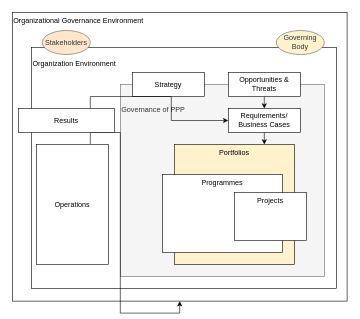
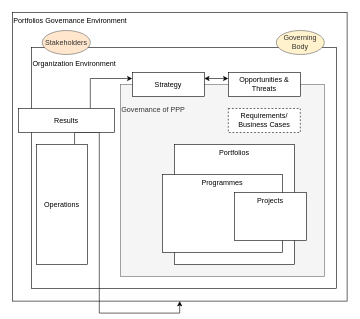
- <mxCell id="2" value="Organizational Governance Environment" style="rounded=0;whiteSpace=wrap;html=1;verticalAlign=top;align=left;" vertex="1" parent="1"><mxGeometry x="20" y="20" width="558" height="481" as="geometry" /></mxCell>
+ <mxCell id="2" value="Portfolios Governance Environment" style="rounded=0;whiteSpace=wrap;html=1;verticalAlign=top;align=left;" vertex="1" parent="1"><mxGeometry x="20" y="20" width="558" height="481" as="geometry" /></mxCell>
+ <mxCell id="12" style="edgeStyle=orthogonalEdgeStyle;rounded=0;orthogonalLoop=1;jettySize=auto;html=1;exitX=1;exitY=0.25;exitDx=0;exitDy=0;entryX=0;entryY=0.25;entryDx=0;entryDy=0;startArrow=classic;startFill=1;" edge="1" parent="1" source="13" target="11"><mxGeometry relative="1" as="geometry" /></mxCell>
- <mxCell id="10" style="edgeStyle=orthogonalEdgeStyle;rounded=0;orthogonalLoop=1;jettySize=auto;html=1;exitX=0.5;exitY=1;exitDx=0;exitDy=0;entryX=0.5;entryY=0;entryDx=0;entryDy=0;startArrow=none;startFill=0;" edge="1" parent="1" source="11" target="9"><mxGeometry relative="1" as="geometry" /></mxCell>
- <mxCell id="16" style="edgeStyle=orthogonalEdgeStyle;rounded=0;orthogonalLoop=1;jettySize=auto;html=1;exitX=0.75;exitY=0;exitDx=0;exitDy=0;" edge="1" parent="1" source="17" target="9"><mxGeometry relative="1" as="geometry" /></mxCell>
+ <mxCell id="16" style="edgeStyle=orthogonalEdgeStyle;rounded=0;orthogonalLoop=1;jettySize=auto;html=1;exitX=0.75;exitY=0;exitDx=0;exitDy=0;entryX=0;entryY=0.25;entryDx=0;entryDy=0;" edge="1" parent="1" source="17" target="13"><mxGeometry relative="1" as="geometry" /></mxCell>
- <mxCell id="9" value="Requirements/ Business Cases" style="rounded=0;whiteSpace=wrap;html=1;verticalAlign=middle;" vertex="1" parent="1"><mxGeometry x="380" y="180" width="120" height="40" as="geometry" /></mxCell>
+ <mxCell id="9" value="Requirements/ Business Cases" style="rounded=0;whiteSpace=wrap;html=1;verticalAlign=middle;dashed=1;" vertex="1" parent="1"><mxGeometry x="380" y="180" width="120" height="40" as="geometry" /></mxCell>
- <mxCell id="8" style="edgeStyle=orthogonalEdgeStyle;rounded=0;orthogonalLoop=1;jettySize=auto;html=1;exitX=0.5;exitY=1;exitDx=0;exitDy=0;entryX=0.75;entryY=0;entryDx=0;entryDy=0;startArrow=none;startFill=0;" edge="1" parent="1" source="9" target="5"><mxGeometry relative="1" as="geometry" /></mxCell>
- <mxCell id="5" value="Portfolios" style="rounded=0;whiteSpace=wrap;html=1;verticalAlign=top;align=center;fillColor=#fff2cc;" vertex="1" parent="1"><mxGeometry x="290" y="240" width="200" height="200" as="geometry" /></mxCell>
+ <mxCell id="5" value="Portfolios" style="rounded=0;whiteSpace=wrap;html=1;verticalAlign=top;align=center;" vertex="1" parent="1"><mxGeometry x="290" y="240" width="200" height="200" as="geometry" /></mxCell>
- <mxCell id="15" value="Operations" style="rounded=0;whiteSpace=wrap;html=1;verticalAlign=middle;" vertex="1" parent="1"><mxGeometry x="60" y="240" width="120" height="200" as="geometry" /></mxCell>
+ <mxCell id="15" value="Operations" style="rounded=0;whiteSpace=wrap;html=1;verticalAlign=middle;" vertex="1" parent="1"><mxGeometry x="60" y="240" width="85" height="200" as="geometry" /></mxCell>
